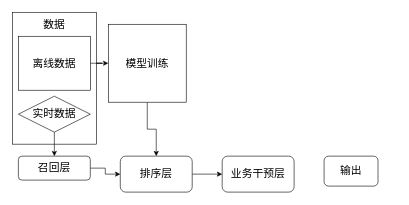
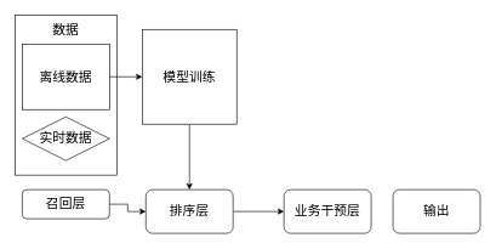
- <mxCell id="8" value="&lt;font style=&quot;font-size: 18px&quot;&gt;模型训练&lt;/font&gt;" style="whiteSpace=wrap;html=1;aspect=fixed;" parent="1" vertex="1"><mxGeometry x="180" y="40" width="130" height="130" as="geometry" /></mxCell>
+ <mxCell id="8" value="&lt;font style=&quot;font-size: 18px&quot;&gt;模型训练&lt;/font&gt;" style="whiteSpace=wrap;html=1;aspect=fixed;" parent="1" vertex="1"><mxGeometry x="195" y="40" width="130" height="130" as="geometry" /></mxCell>
- <mxCell id="12" value="" style="edgeStyle=orthogonalEdgeStyle;rounded=0;orthogonalLoop=1;jettySize=auto;html=1;" parent="1" source="13" target="3" edge="1"><mxGeometry relative="1" as="geometry" /></mxCell>
- <mxCell id="9" value="&lt;font style=&quot;font-size: 18px&quot;&gt;输出&lt;/font&gt;" style="rounded=1;whiteSpace=wrap;html=1;" parent="1" vertex="1"><mxGeometry x="540" y="260" width="90" height="50" as="geometry" /></mxCell>
+ <mxCell id="9" value="&lt;font style=&quot;font-size: 18px&quot;&gt;输出&lt;/font&gt;" style="rounded=1;whiteSpace=wrap;html=1;" parent="1" vertex="1"><mxGeometry x="540" y="260" width="120" height="60" as="geometry" /></mxCell>
- <mxCell id="6" value="&lt;font style=&quot;font-size: 18px&quot;&gt;业务干预层&lt;/font&gt;" style="rounded=1;whiteSpace=wrap;html=1;" parent="1" vertex="1"><mxGeometry x="370" y="260" width="120" height="60" as="geometry" /></mxCell>
+ <mxCell id="6" value="&lt;font style=&quot;font-size: 18px&quot;&gt;业务干预层&lt;/font&gt;" style="rounded=1;whiteSpace=wrap;html=1;" parent="1" vertex="1"><mxGeometry x="390" y="260" width="120" height="60" as="geometry" /></mxCell>
